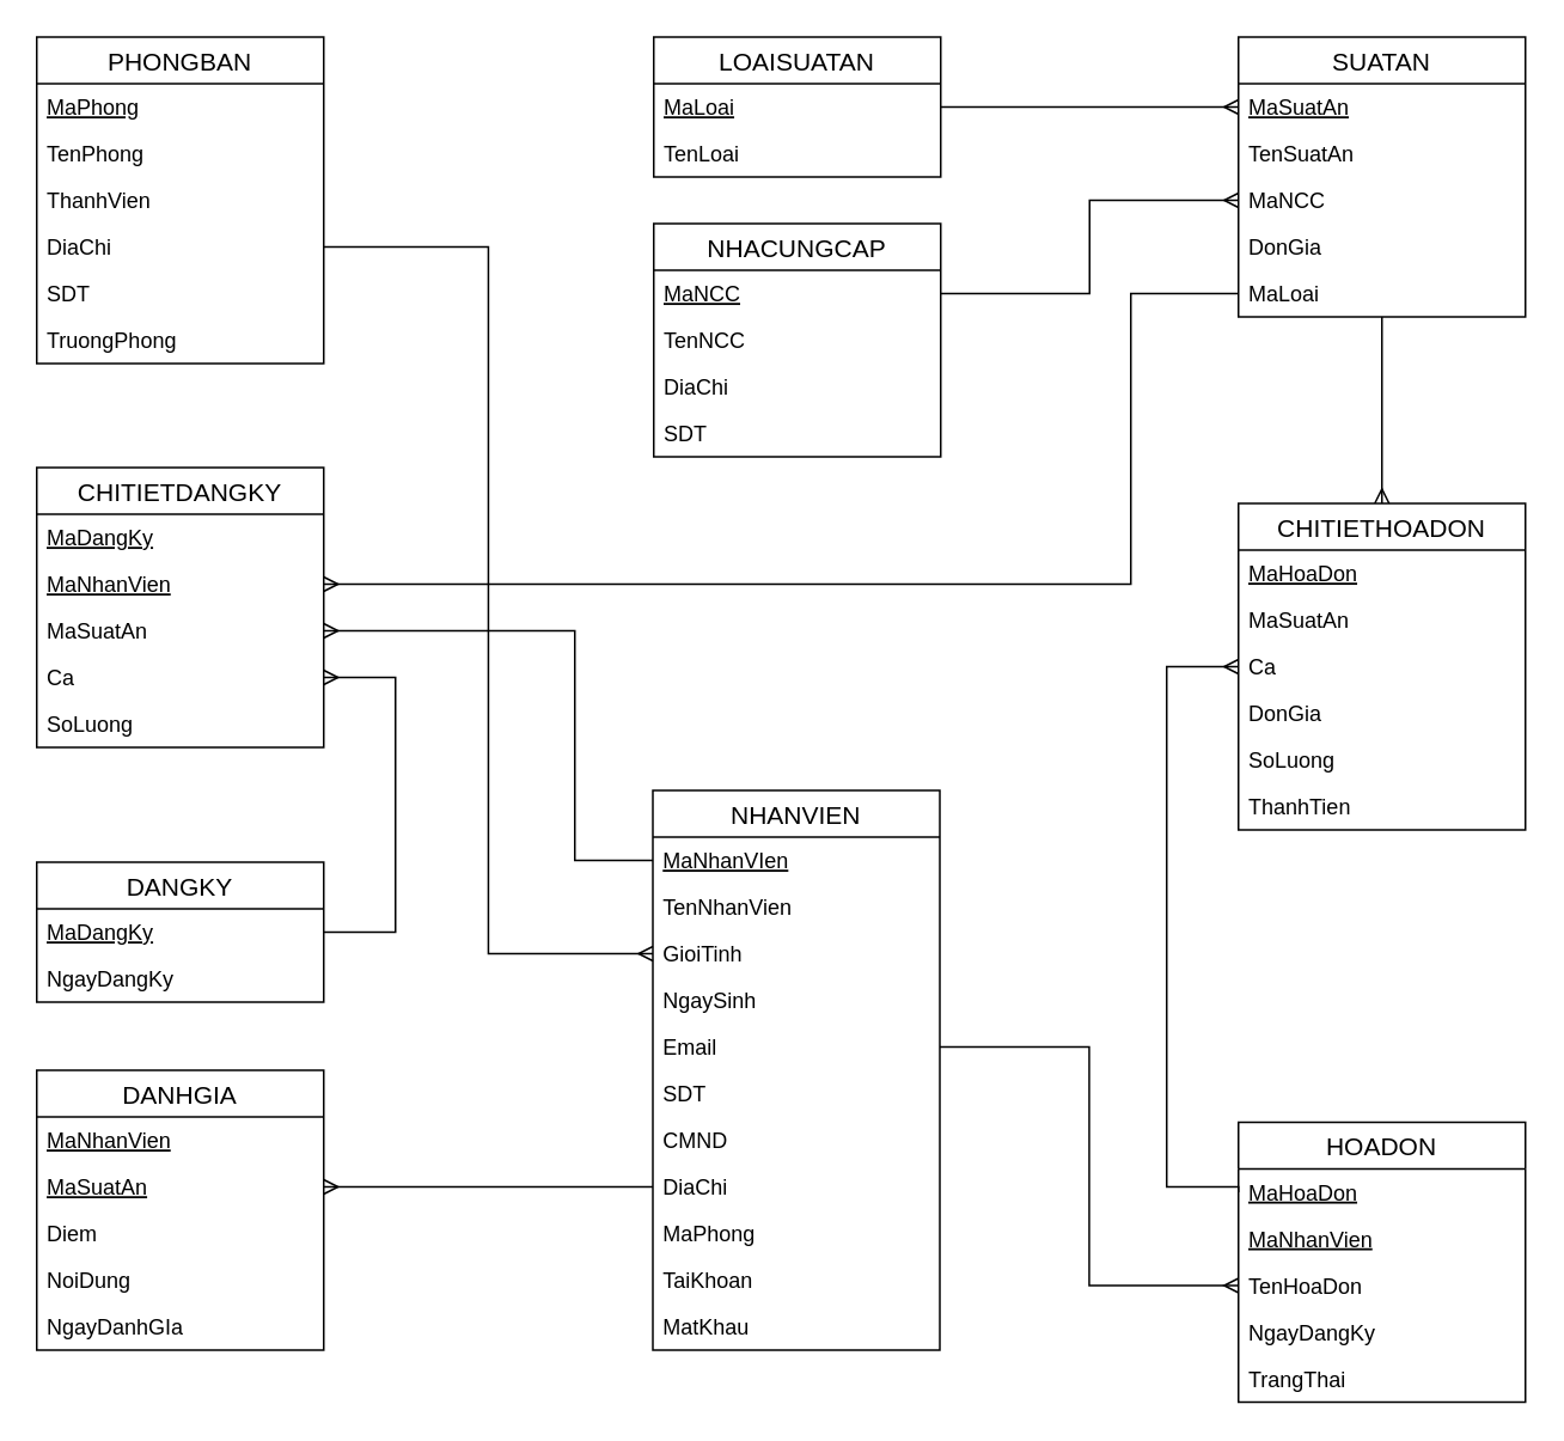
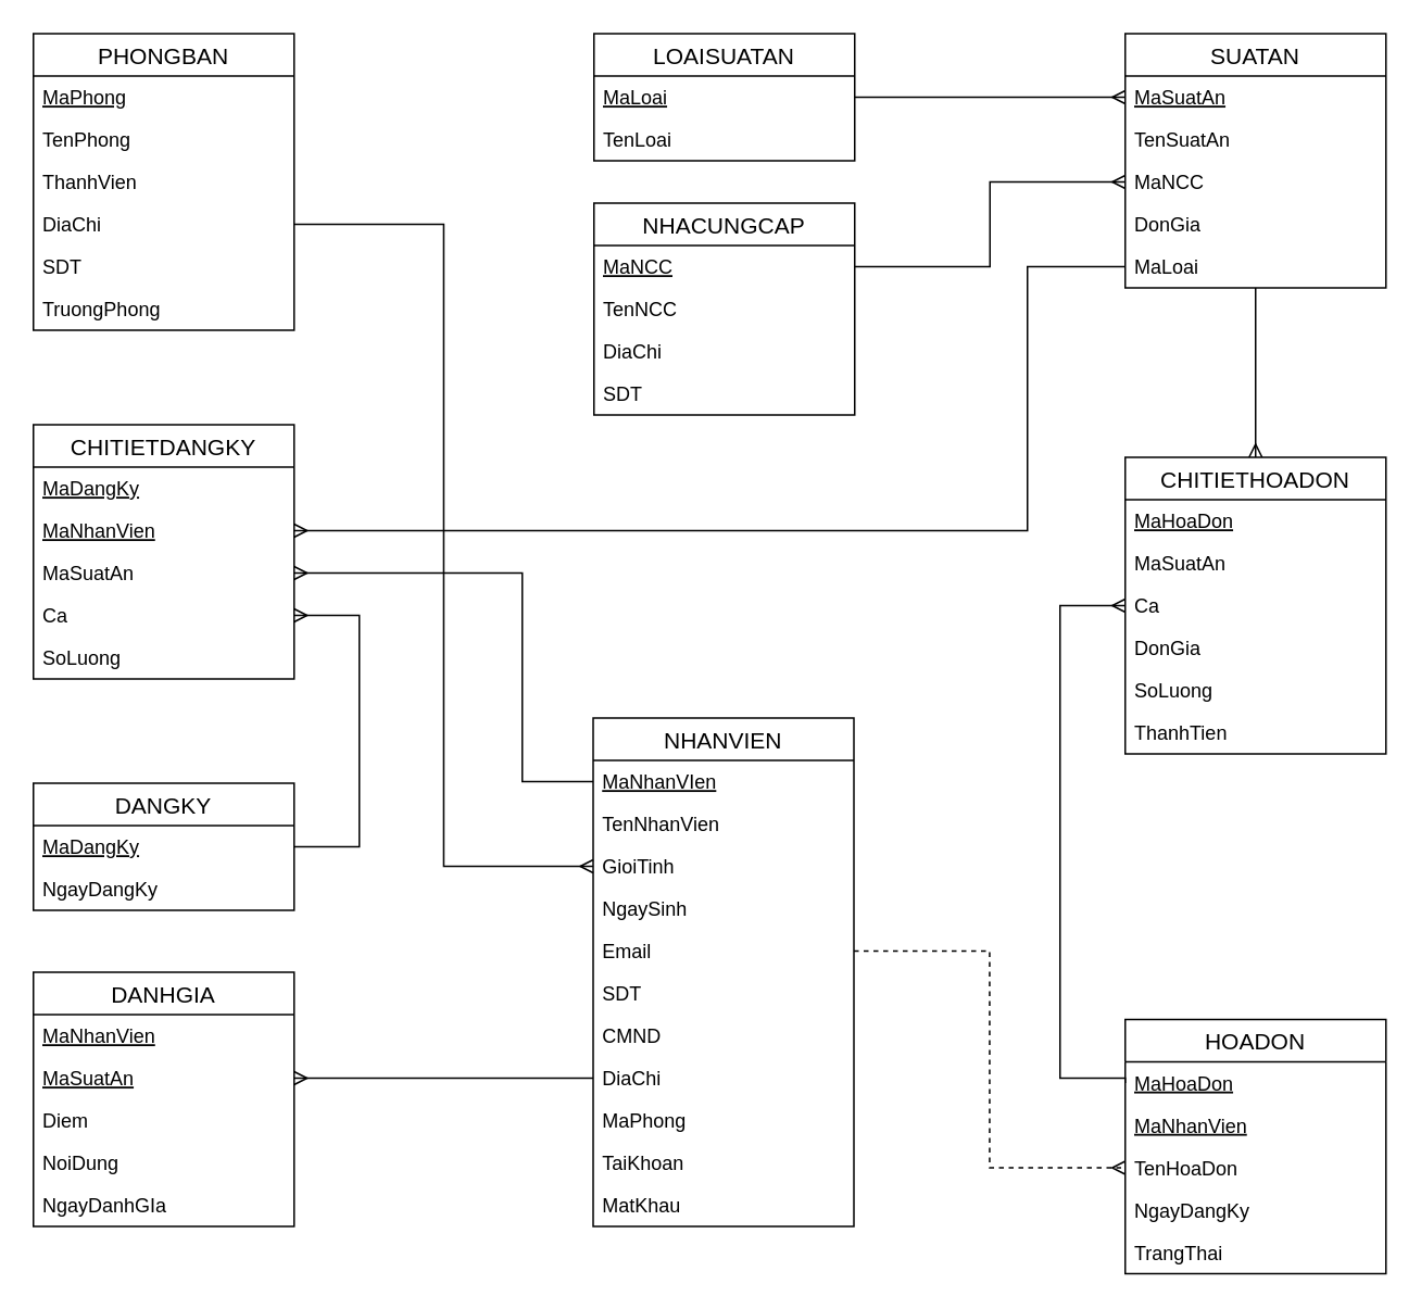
- <mxCell id="30" style="edgeStyle=orthogonalEdgeStyle;rounded=0;orthogonalLoop=1;jettySize=auto;html=1;exitX=1;exitY=0.5;exitDx=0;exitDy=0;entryX=0;entryY=0.5;entryDx=0;entryDy=0;endArrow=ERmany;endFill=0;" parent="1" source="23" target="70" edge="1"><mxGeometry relative="1" as="geometry" /></mxCell>
+ <mxCell id="30" style="edgeStyle=orthogonalEdgeStyle;rounded=0;orthogonalLoop=1;jettySize=auto;html=1;exitX=1;exitY=0.5;exitDx=0;exitDy=0;entryX=0;entryY=0.5;entryDx=0;entryDy=0;endArrow=ERmany;endFill=0;dashed=1;" parent="1" source="23" target="70" edge="1"><mxGeometry relative="1" as="geometry" /></mxCell>
